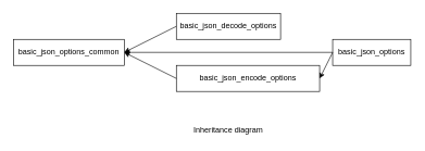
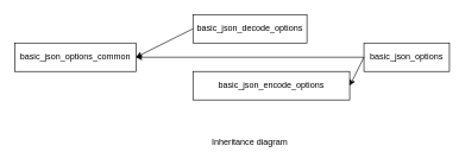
- <mxCell id="6" value="" style="endArrow=classic;html=1;exitX=0;exitY=0.5;exitDx=0;exitDy=0;entryX=1;entryY=0.5;entryDx=0;entryDy=0;" parent="1" source="4" target="5" edge="1"><mxGeometry width="50" height="50" relative="1" as="geometry"><mxPoint x="20" y="210" as="sourcePoint" /><mxPoint x="70" y="160" as="targetPoint" /></mxGeometry></mxCell>
